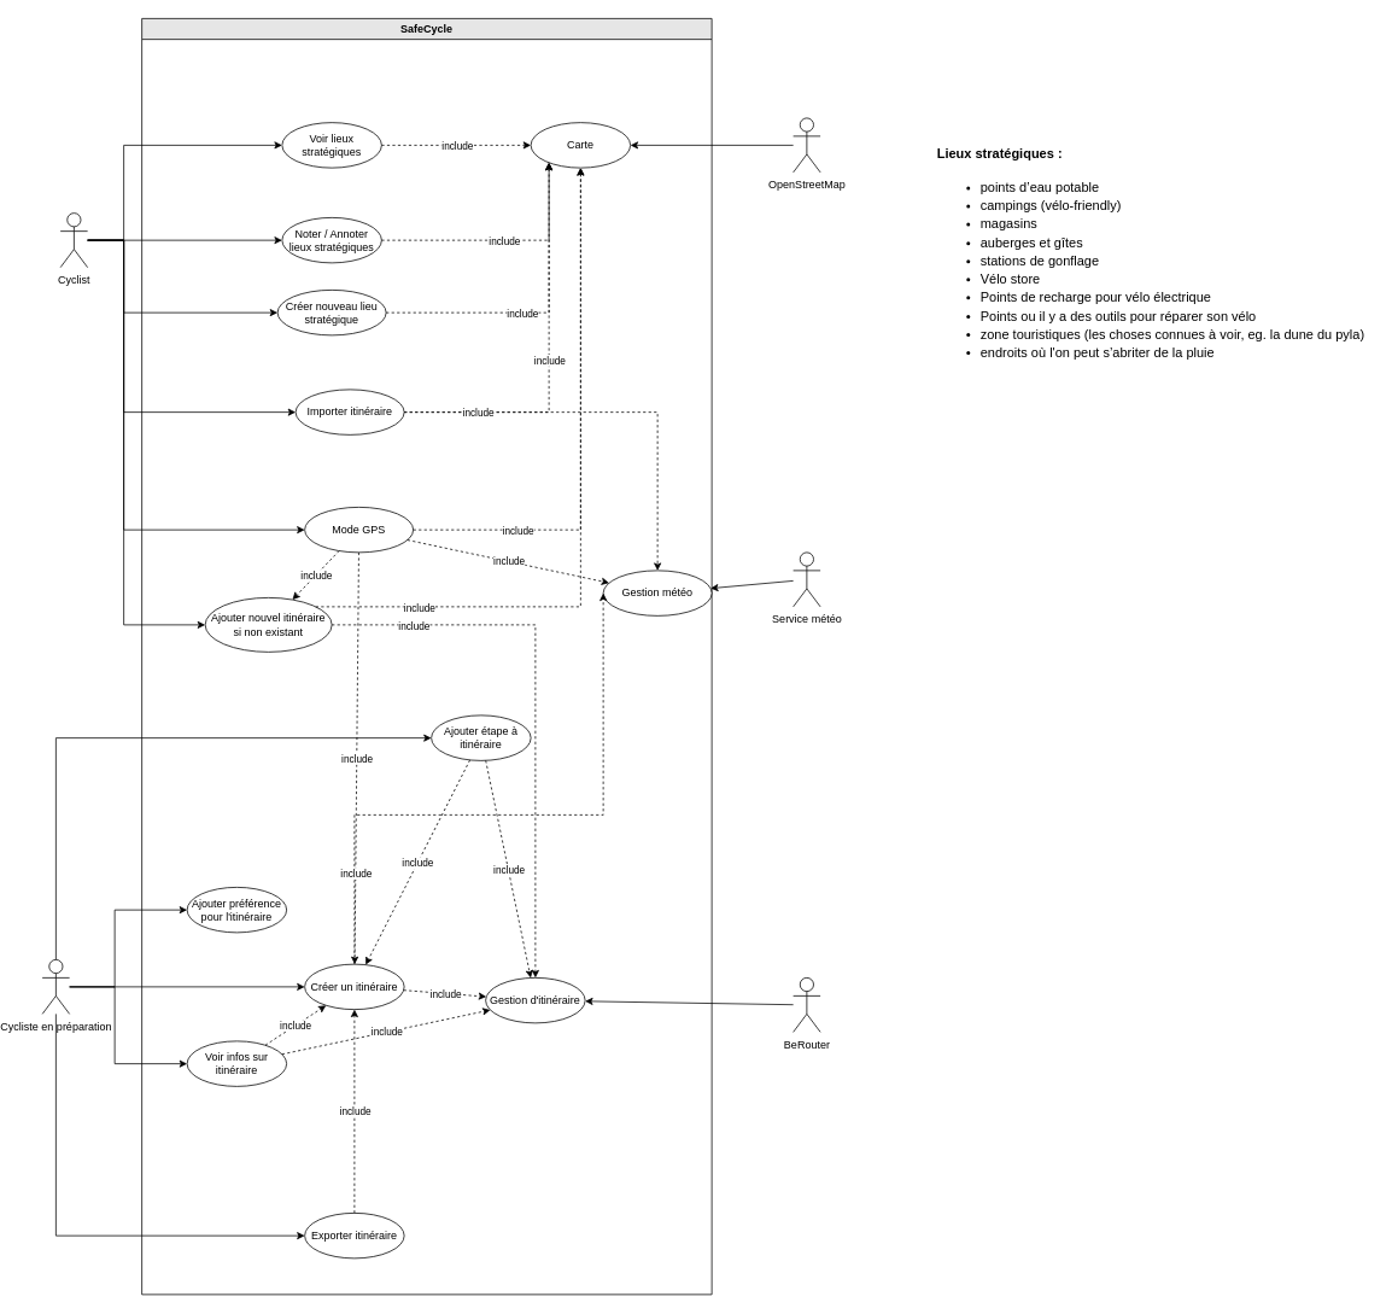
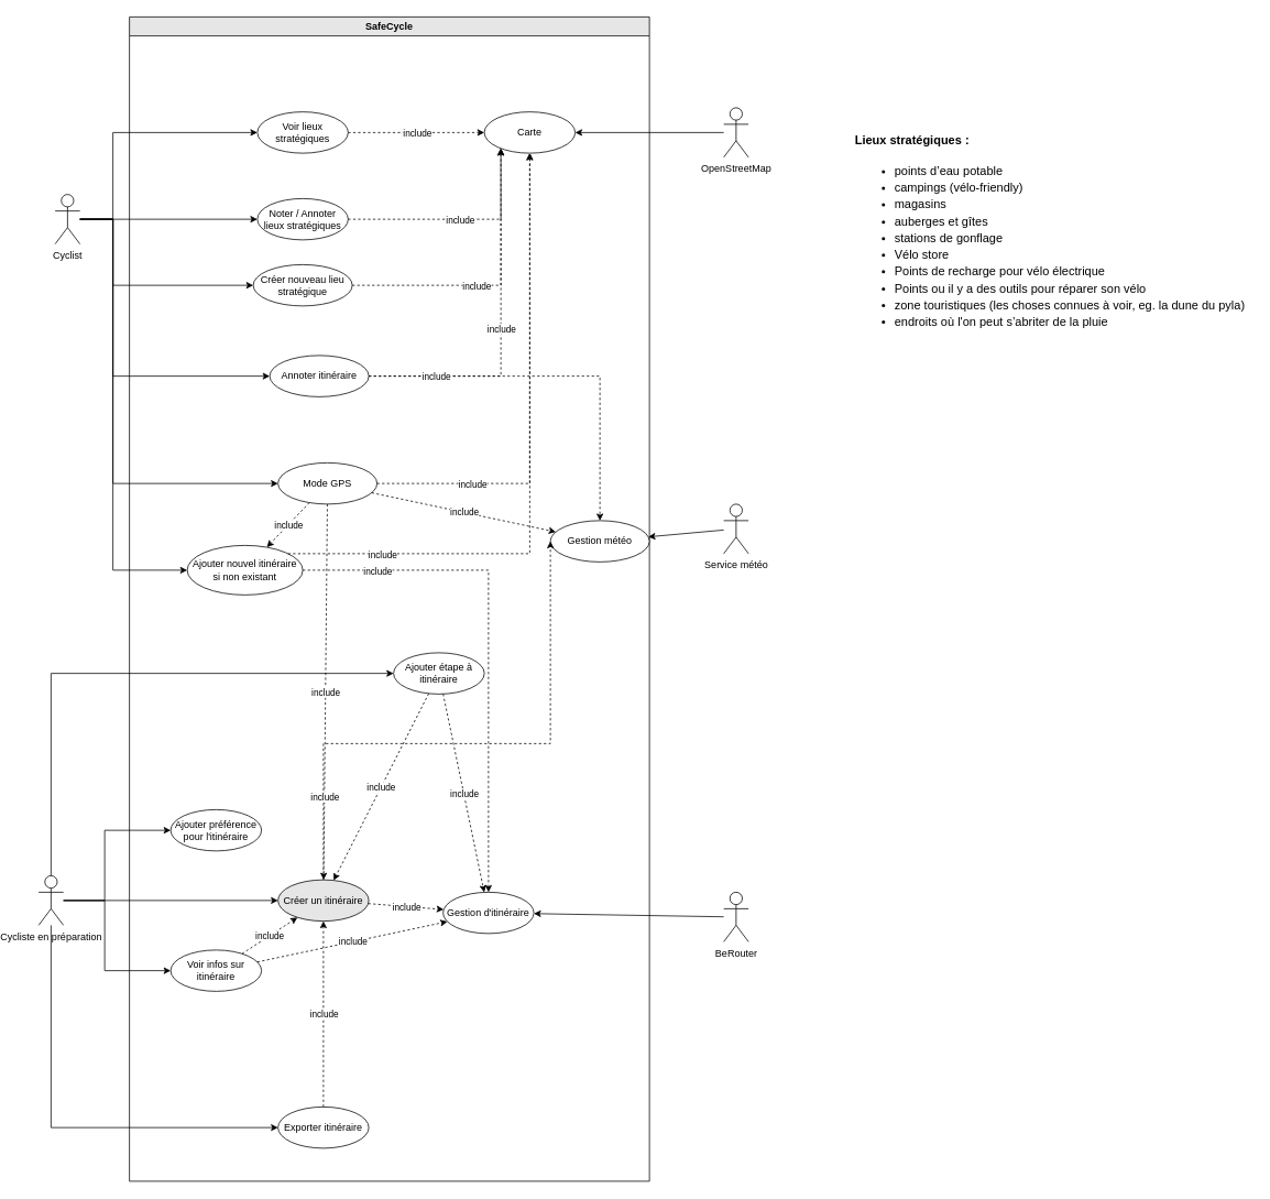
- <mxCell id="32" value="Importer itinéraire" style="ellipse;whiteSpace=wrap;html=1;" vertex="1" parent="3"><mxGeometry x="170" y="410" width="120" height="50" as="geometry" /></mxCell>
+ <mxCell id="32" value="Annoter itinéraire" style="ellipse;whiteSpace=wrap;html=1;" vertex="1" parent="3"><mxGeometry x="170" y="410" width="120" height="50" as="geometry" /></mxCell>
- <mxCell id="14" value="Créer un itinéraire" style="ellipse;whiteSpace=wrap;html=1;" vertex="1" parent="3"><mxGeometry x="180" y="1045" width="110" height="50" as="geometry" /></mxCell>
+ <mxCell id="14" value="Créer un itinéraire" style="ellipse;whiteSpace=wrap;html=1;fillColor=#e6e6e6;" vertex="1" parent="3"><mxGeometry x="180" y="1045" width="110" height="50" as="geometry" /></mxCell>
